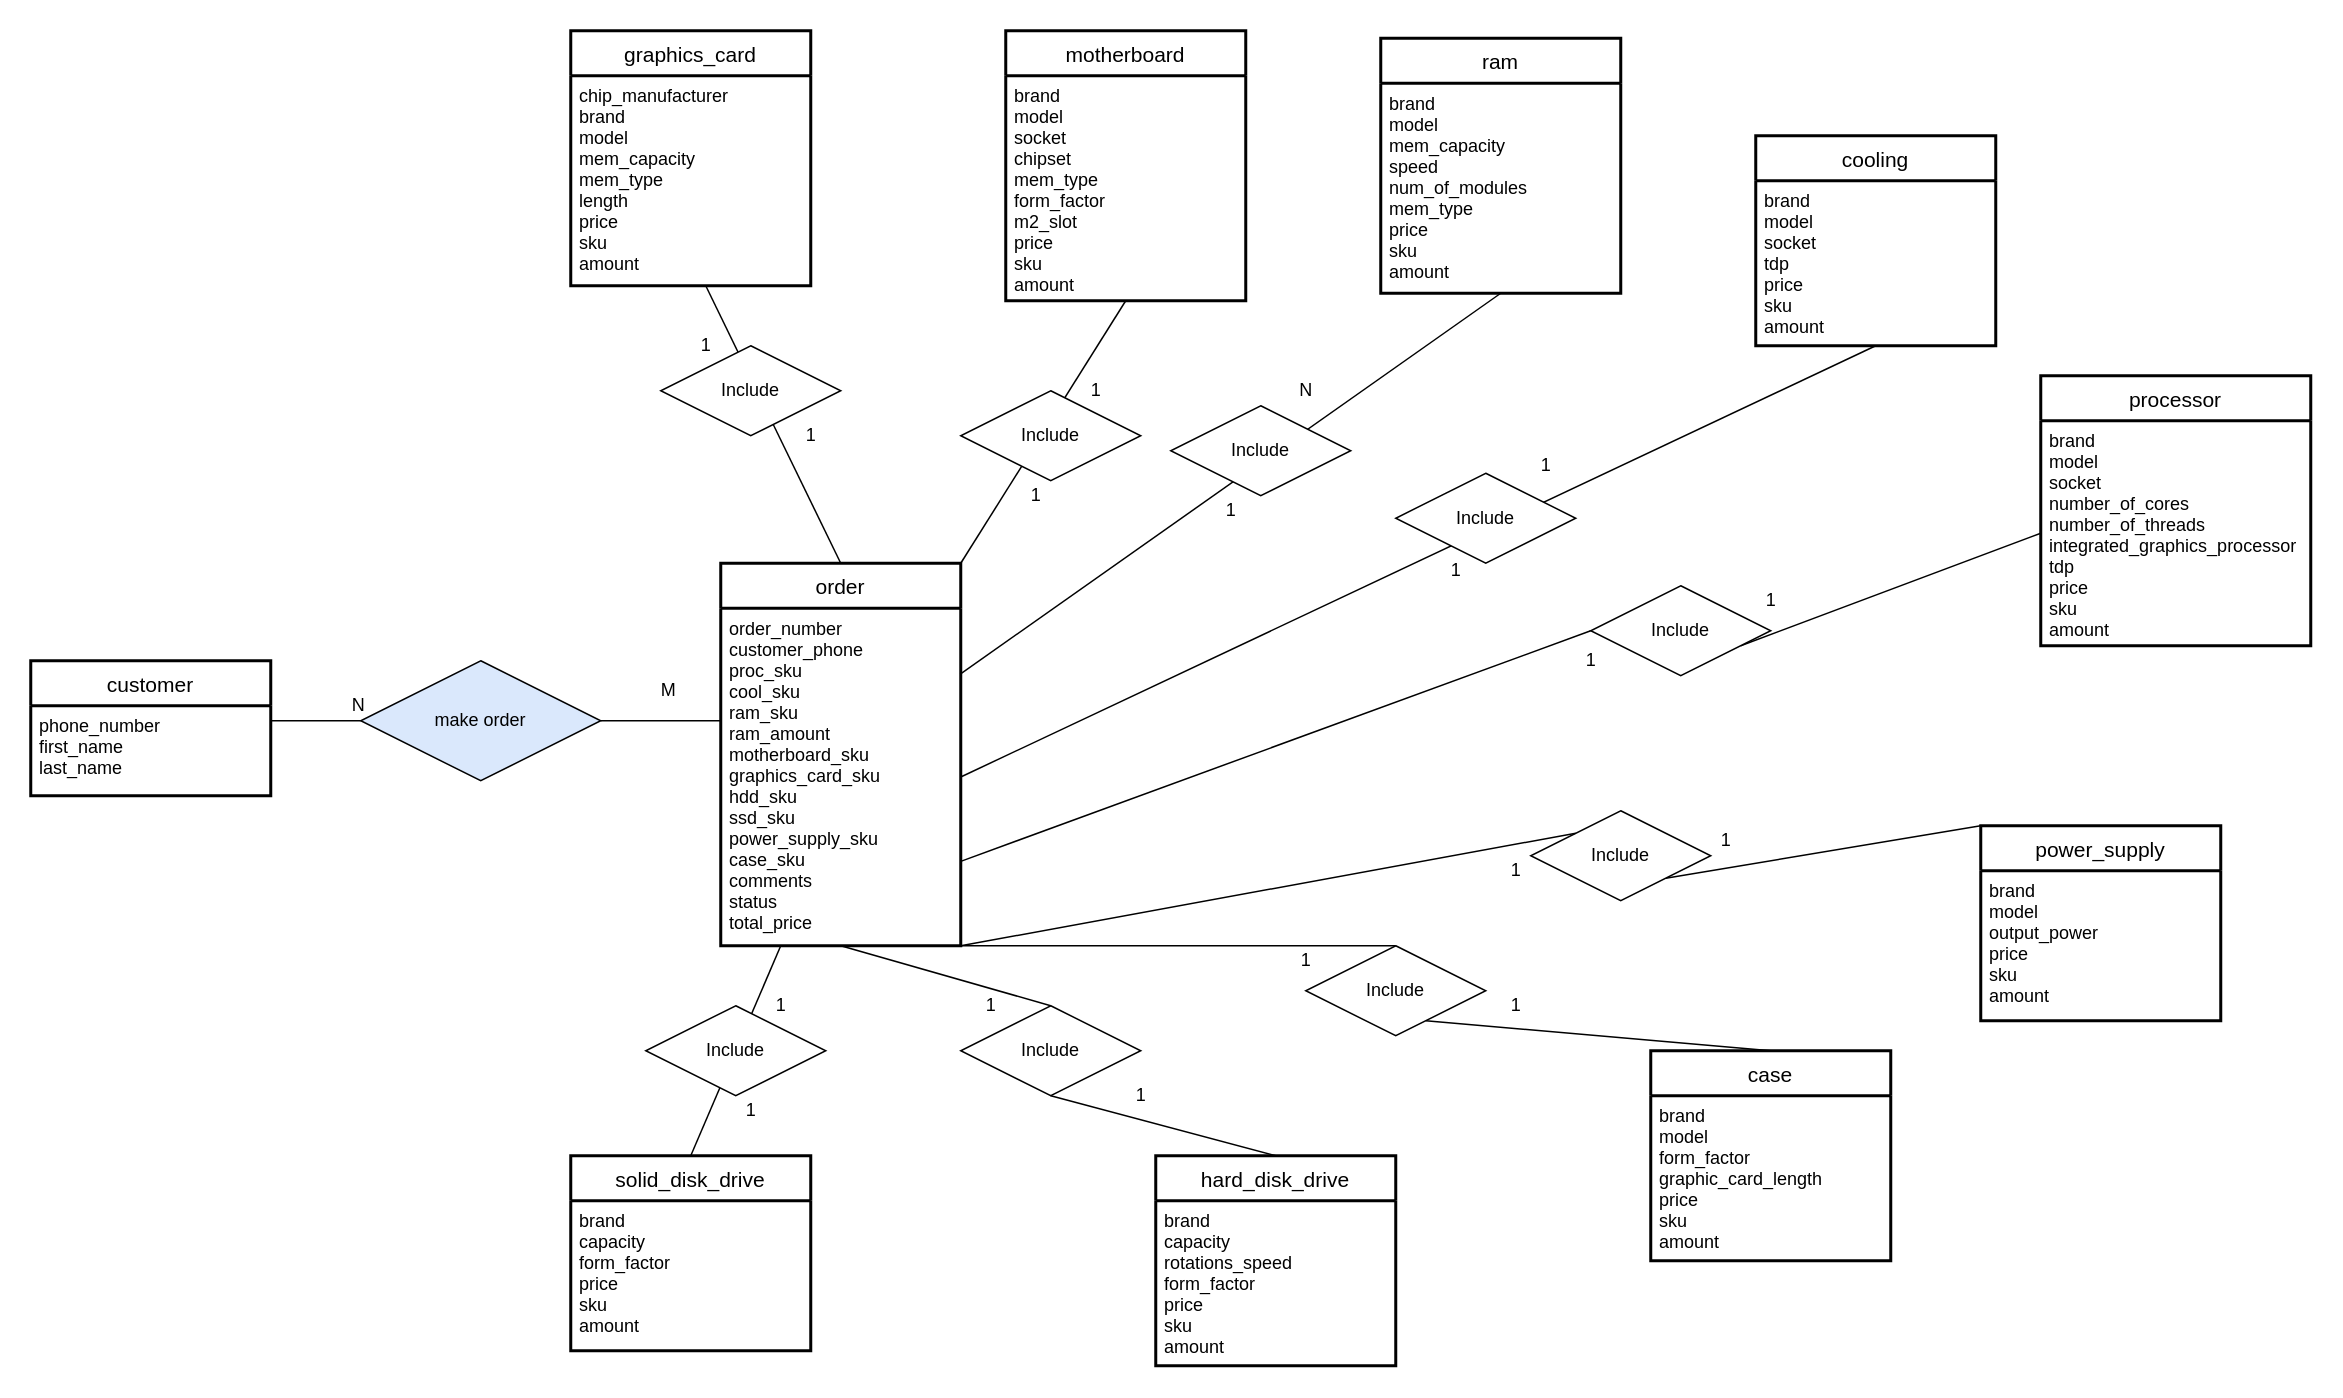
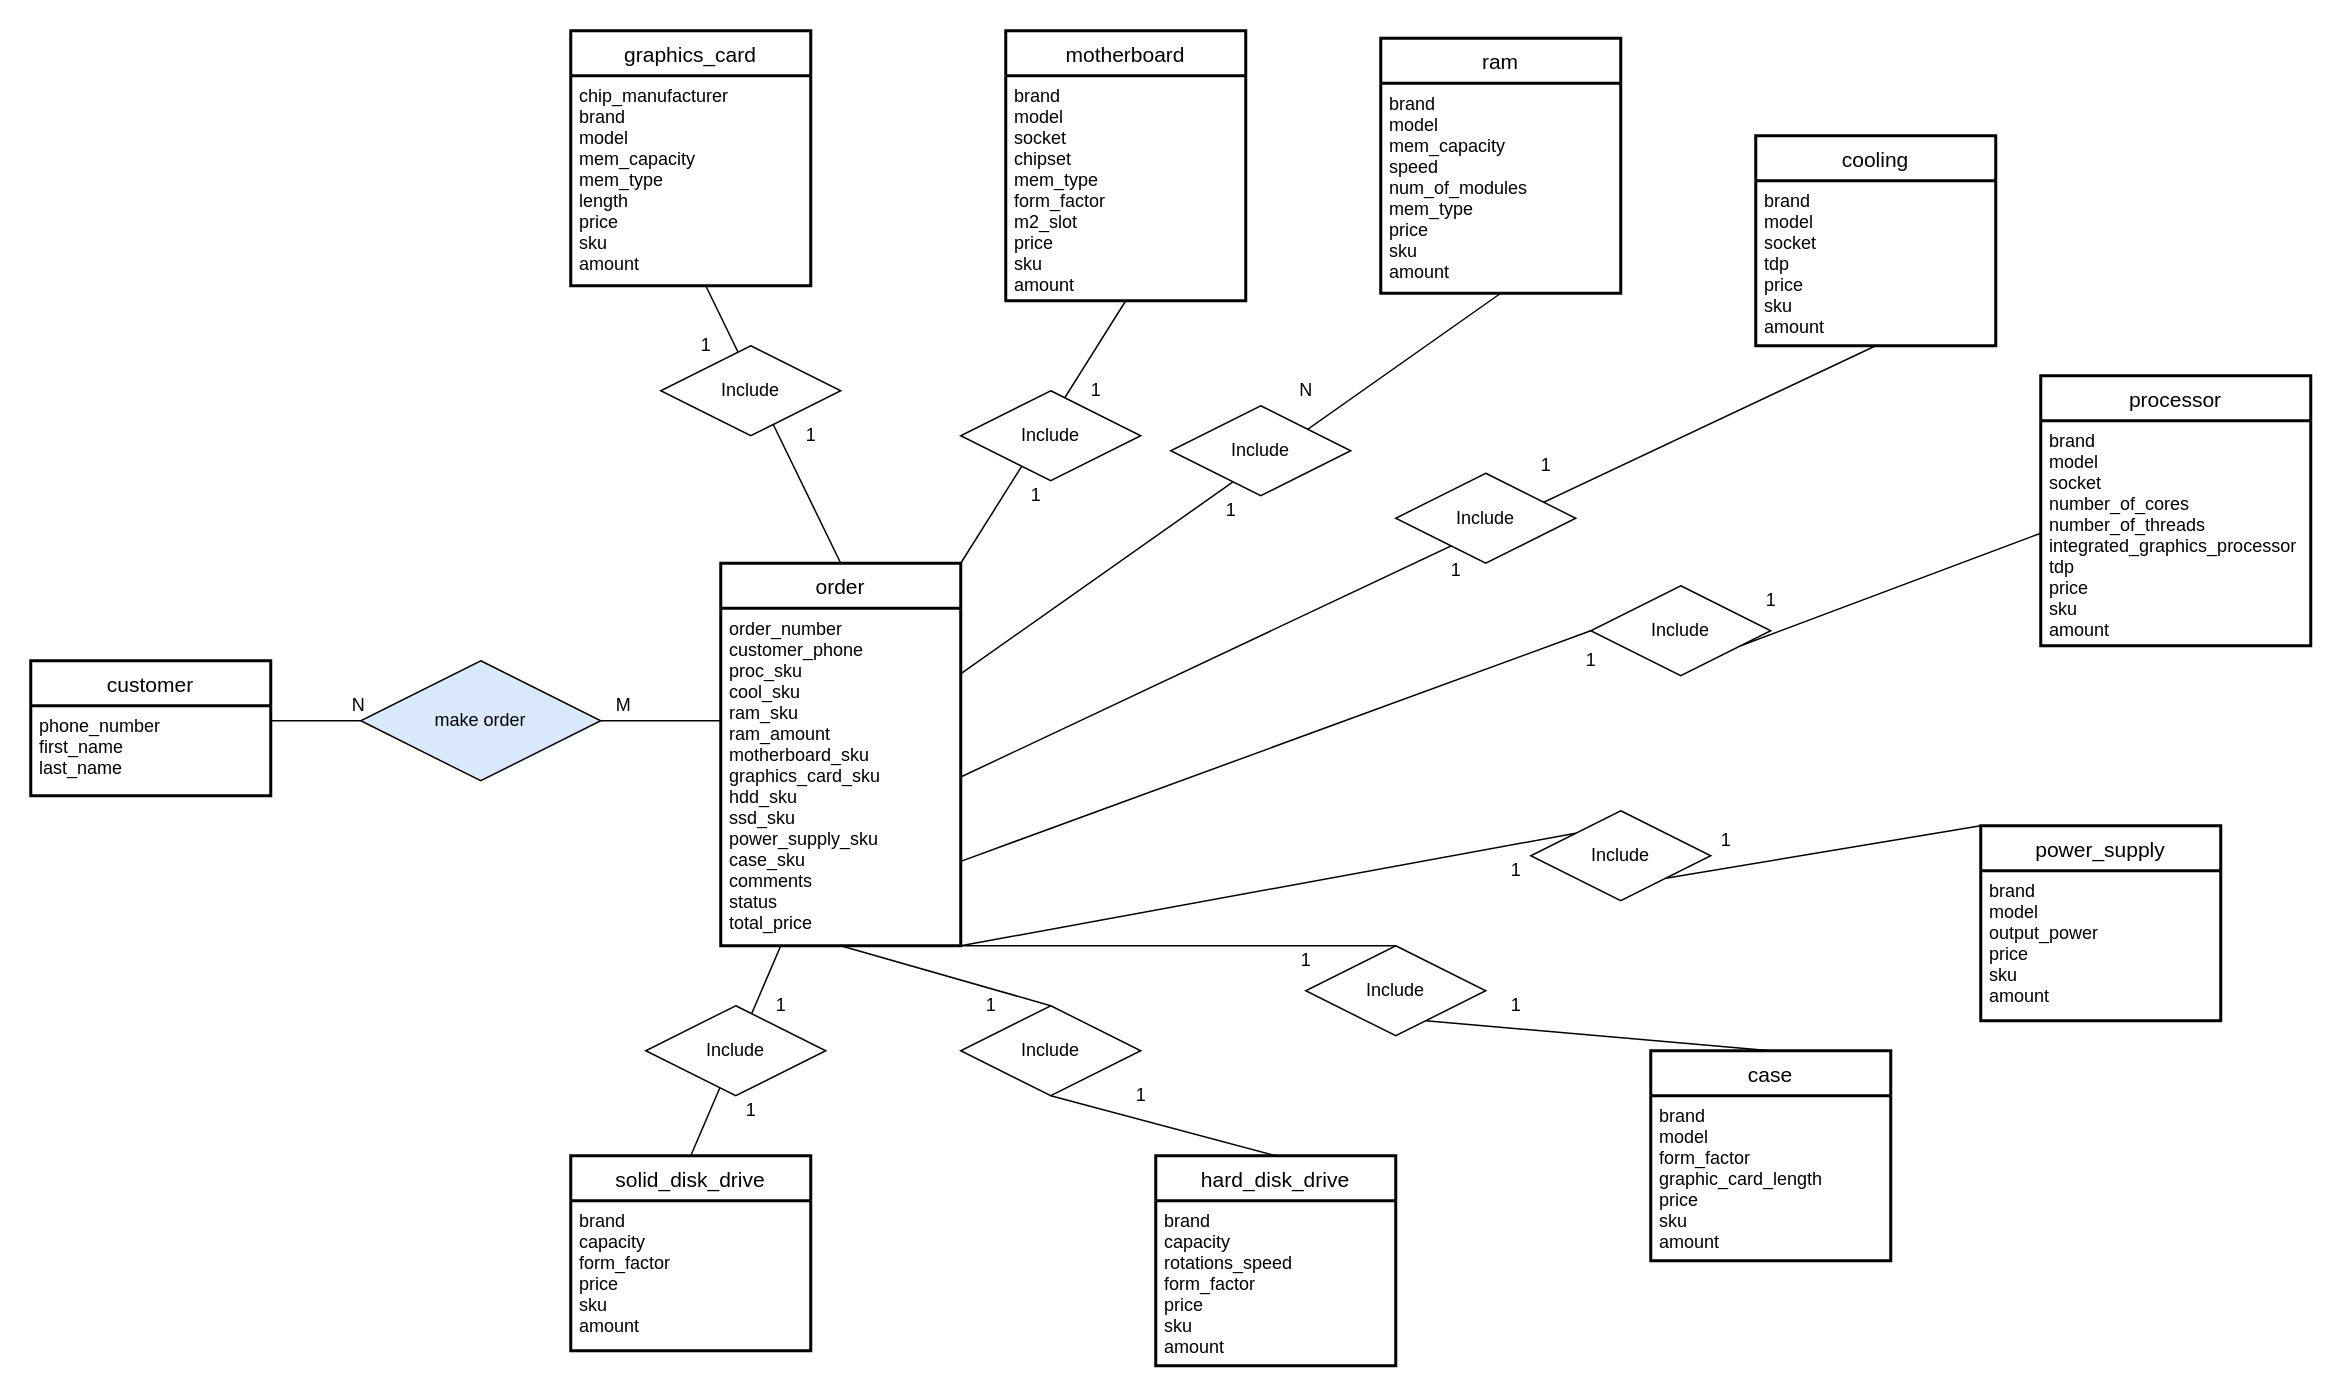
- <mxCell id="50" value="M&lt;br&gt;" style="text;html=1;align=center;verticalAlign=middle;resizable=0;points=[];autosize=1;strokeColor=none;fillColor=none;" parent="1" vertex="1"><mxGeometry x="430" y="450" width="30" height="20" as="geometry" /></mxCell>
+ <mxCell id="50" value="M&lt;br&gt;" style="text;html=1;align=center;verticalAlign=middle;resizable=0;points=[];autosize=1;strokeColor=none;fillColor=none;" parent="1" vertex="1"><mxGeometry x="400" y="460" width="30" height="20" as="geometry" /></mxCell>
